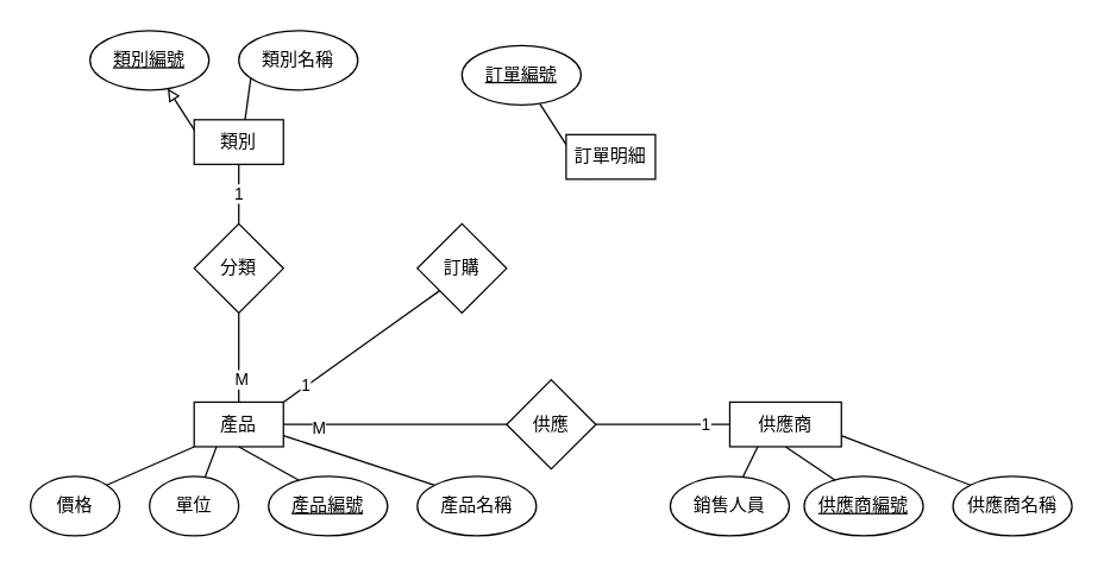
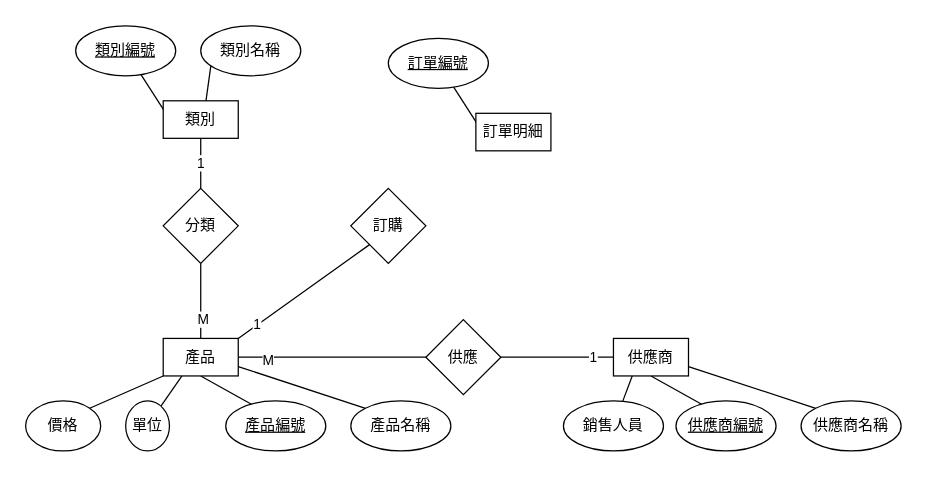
- <mxCell id="11" style="edgeStyle=none;rounded=0;orthogonalLoop=1;jettySize=auto;html=1;exitX=0.25;exitY=1;exitDx=0;exitDy=0;endArrow=block;endFill=0;" edge="1" parent="1" source="14" target="16"><mxGeometry relative="1" as="geometry" /></mxCell>
+ <mxCell id="11" style="edgeStyle=none;rounded=0;orthogonalLoop=1;jettySize=auto;html=1;exitX=0.25;exitY=1;exitDx=0;exitDy=0;endArrow=none;endFill=0;" edge="1" parent="1" source="14" target="16"><mxGeometry relative="1" as="geometry" /></mxCell>
- <mxCell id="23" value="供應商" style="rounded=0;whiteSpace=wrap;html=1;" vertex="1" parent="1"><mxGeometry x="490" y="270" width="75" height="30" as="geometry" /></mxCell>
+ <mxCell id="23" value="供應商" style="rounded=0;whiteSpace=wrap;html=1;" vertex="1" parent="1"><mxGeometry x="490" y="270" width="60" height="30" as="geometry" /></mxCell>
- <mxCell id="10" value="單位" style="ellipse;whiteSpace=wrap;html=1;" vertex="1" parent="1"><mxGeometry x="100" y="320" width="60" height="40" as="geometry" /></mxCell>
+ <mxCell id="10" value="單位" style="ellipse;whiteSpace=wrap;html=1;" vertex="1" parent="1"><mxGeometry x="100" y="320" width="35" height="40" as="geometry" /></mxCell>
